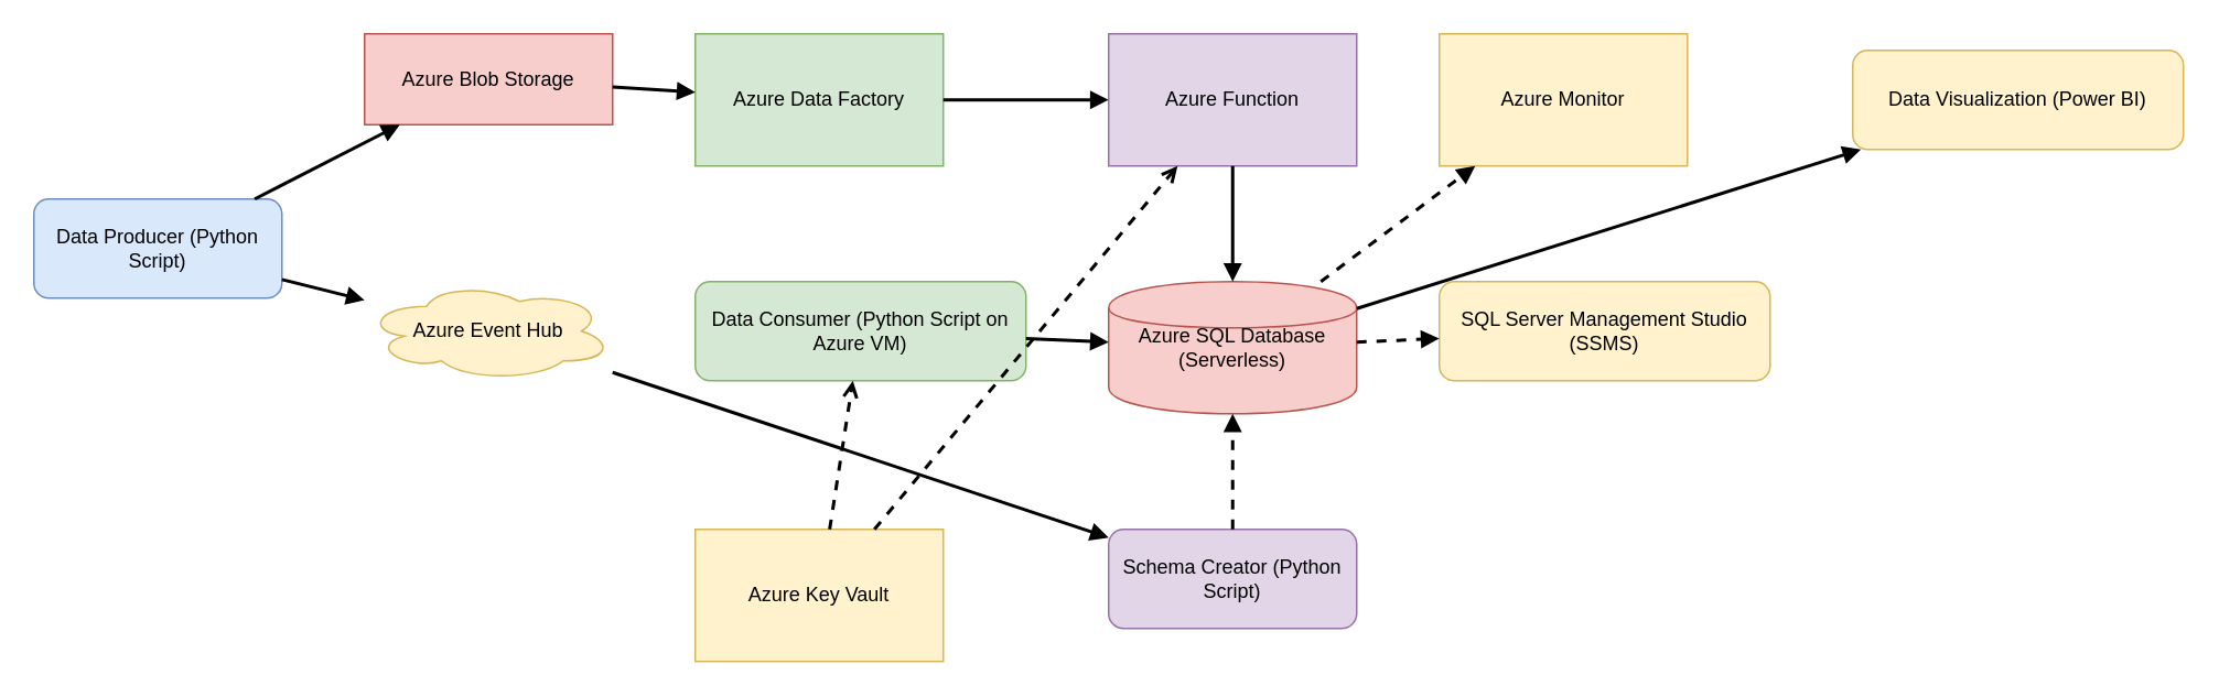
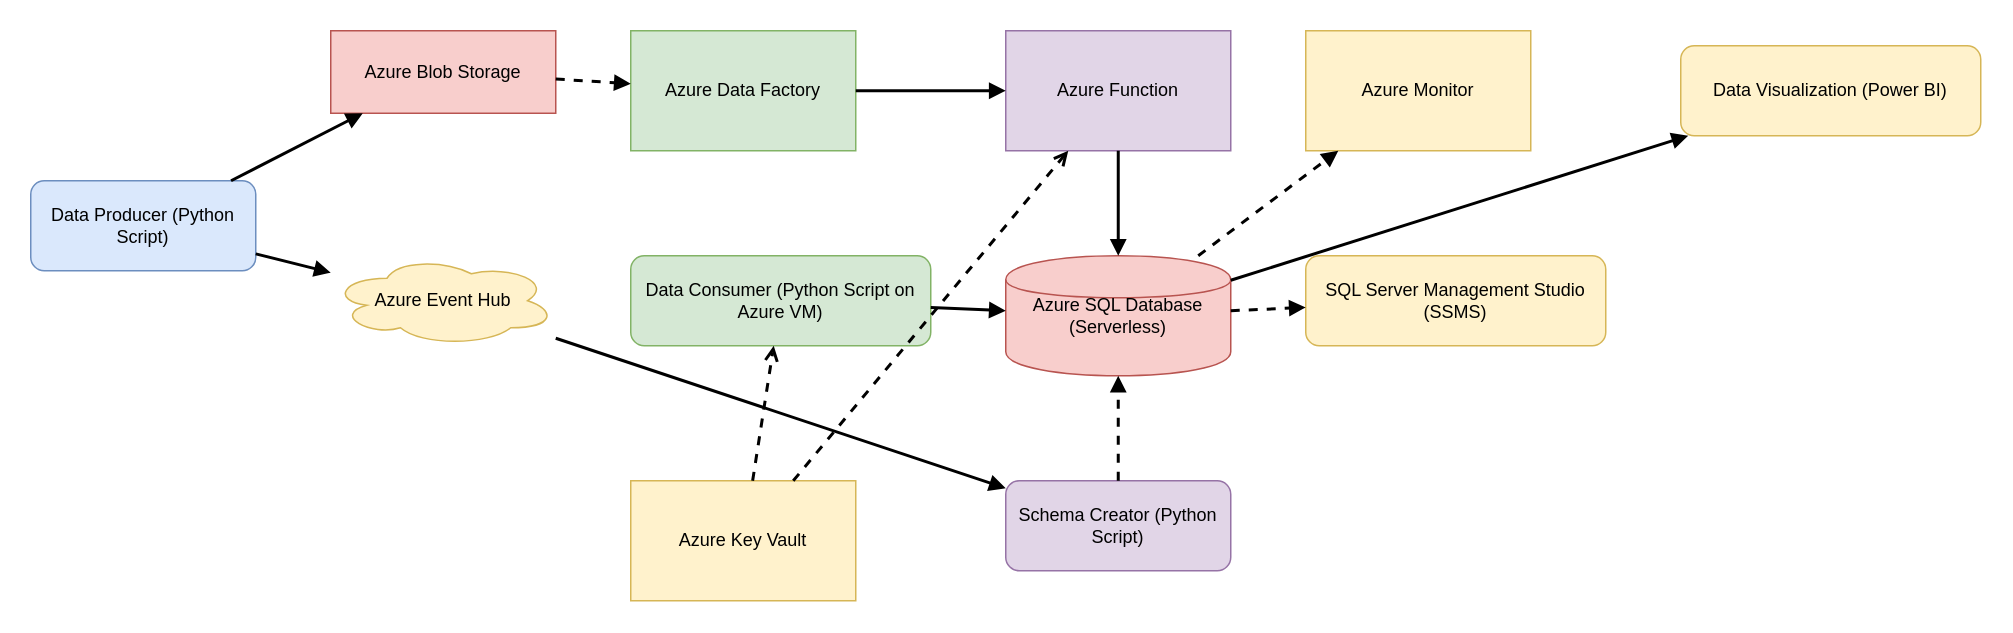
- <mxCell id="16" style="endArrow=block;html=1;strokeWidth=2;" parent="1" source="3" target="5" edge="1"><mxGeometry relative="1" as="geometry" /></mxCell>
+ <mxCell id="16" style="endArrow=block;html=1;strokeWidth=2;dashed=1;" parent="1" source="3" target="5" edge="1"><mxGeometry relative="1" as="geometry" /></mxCell>
